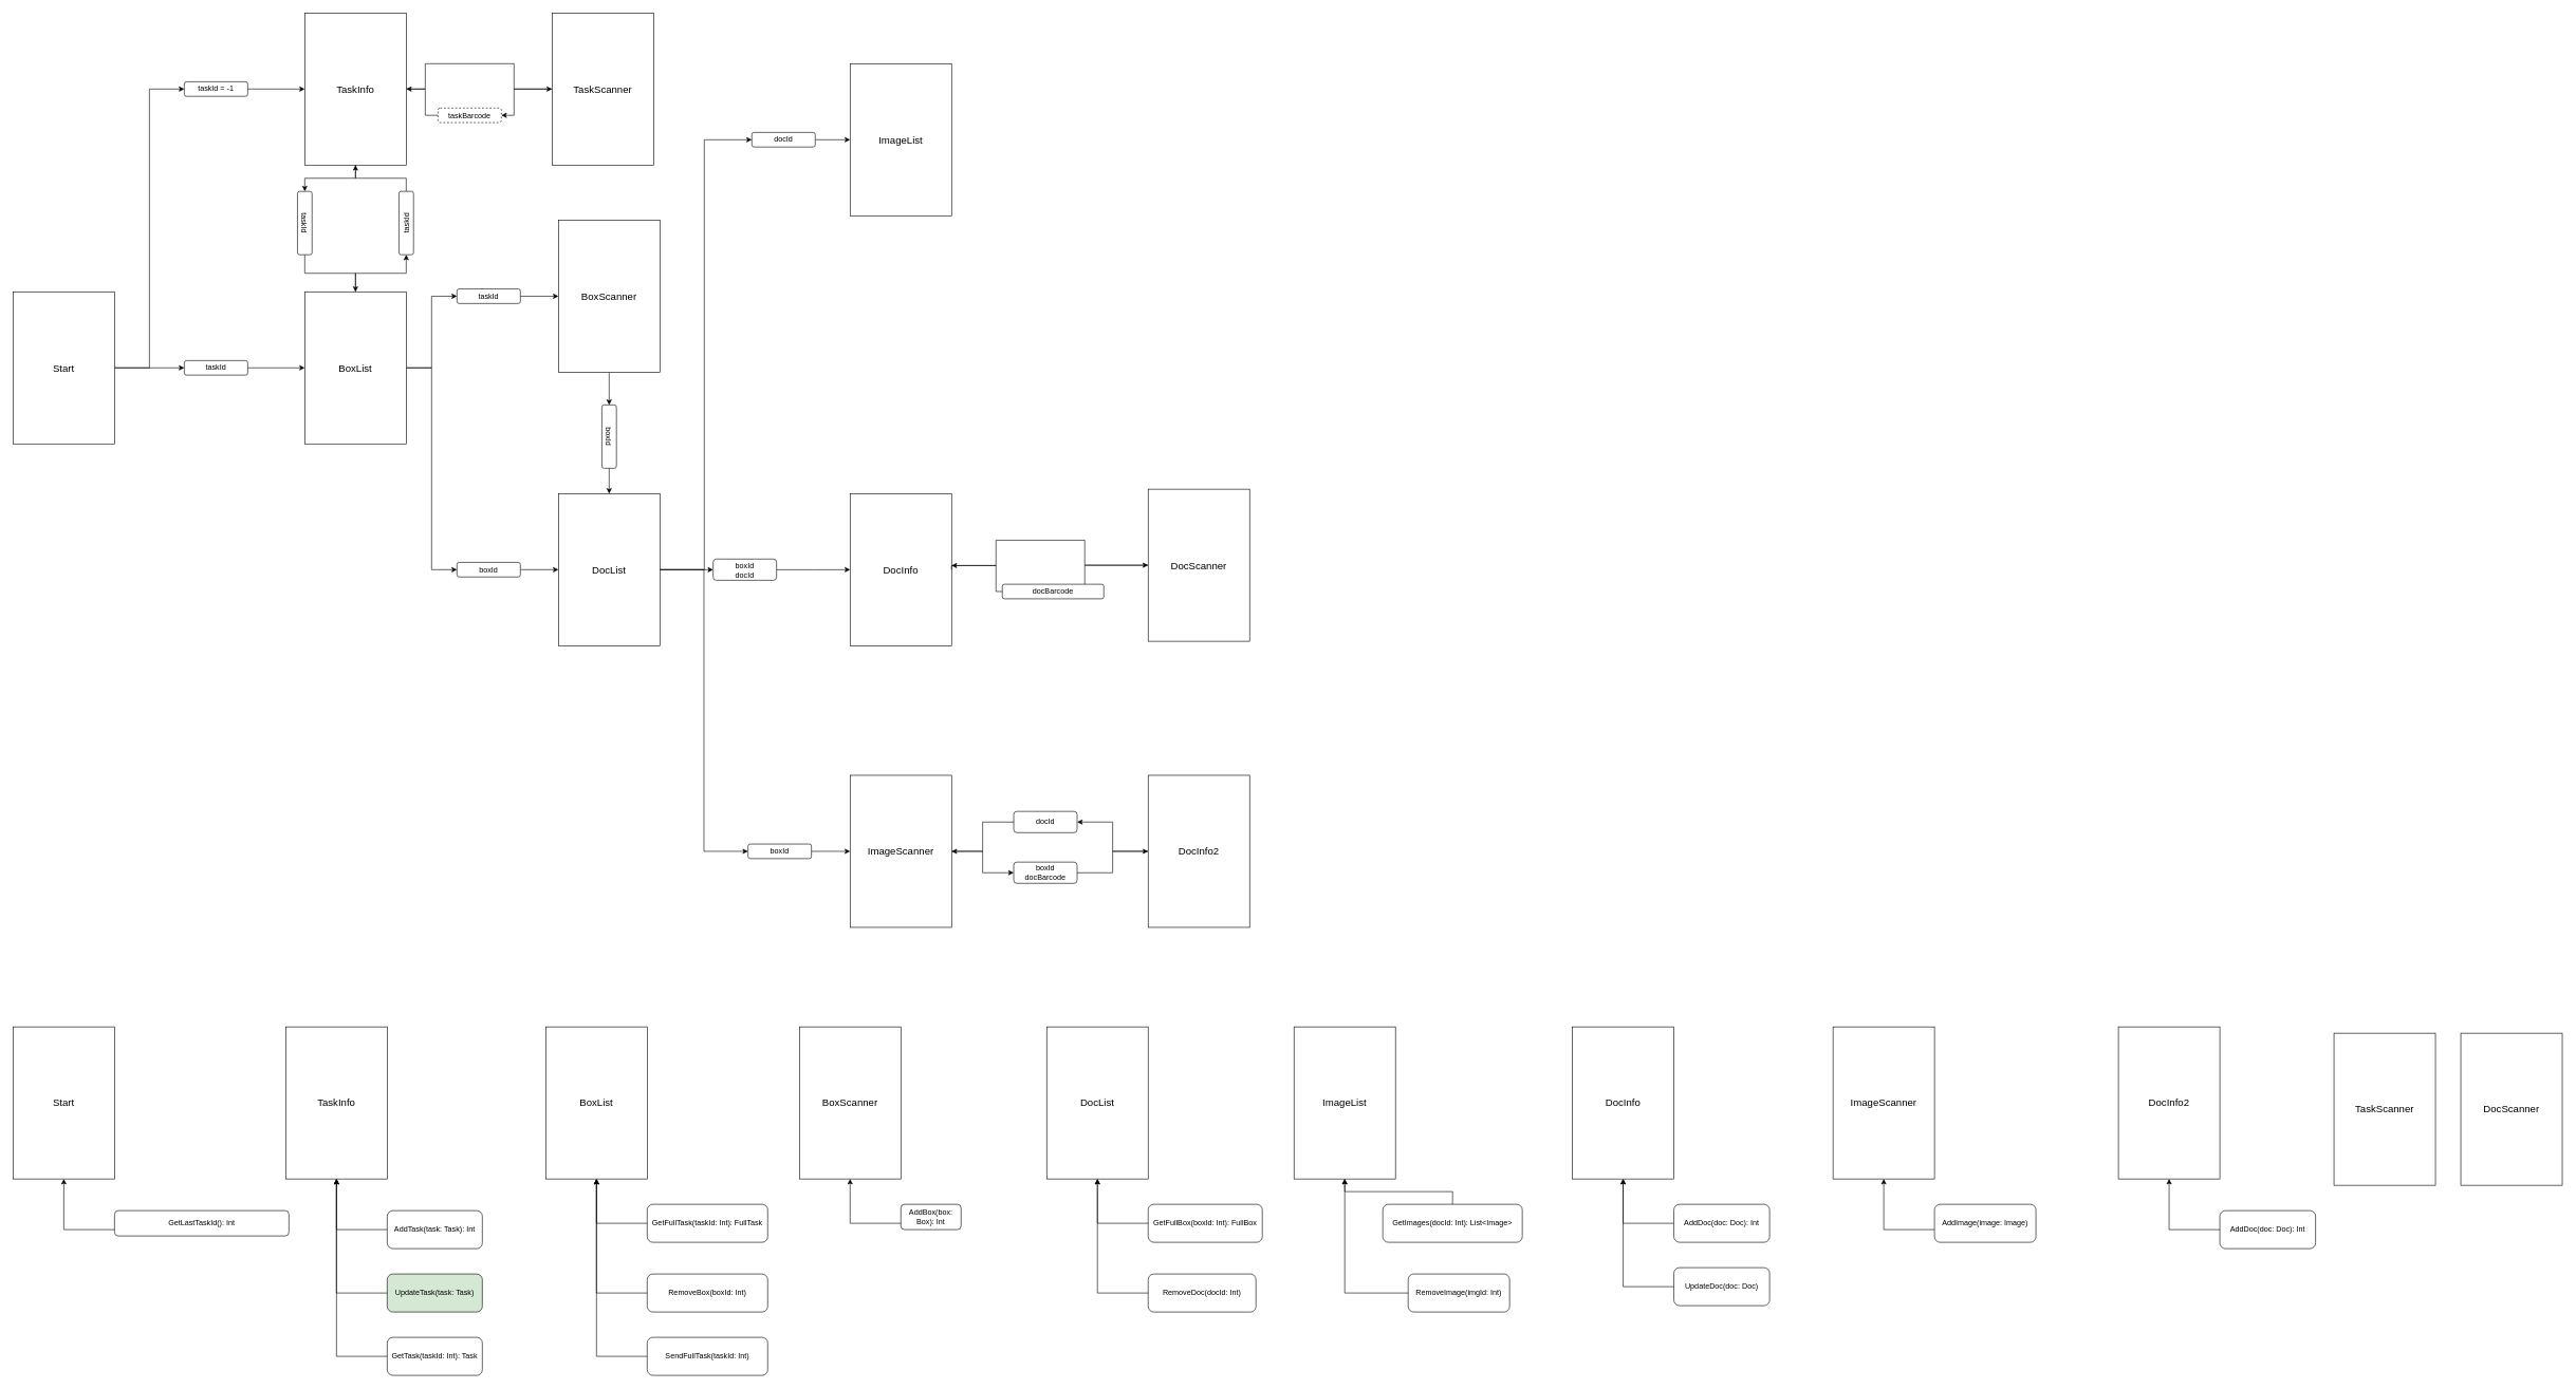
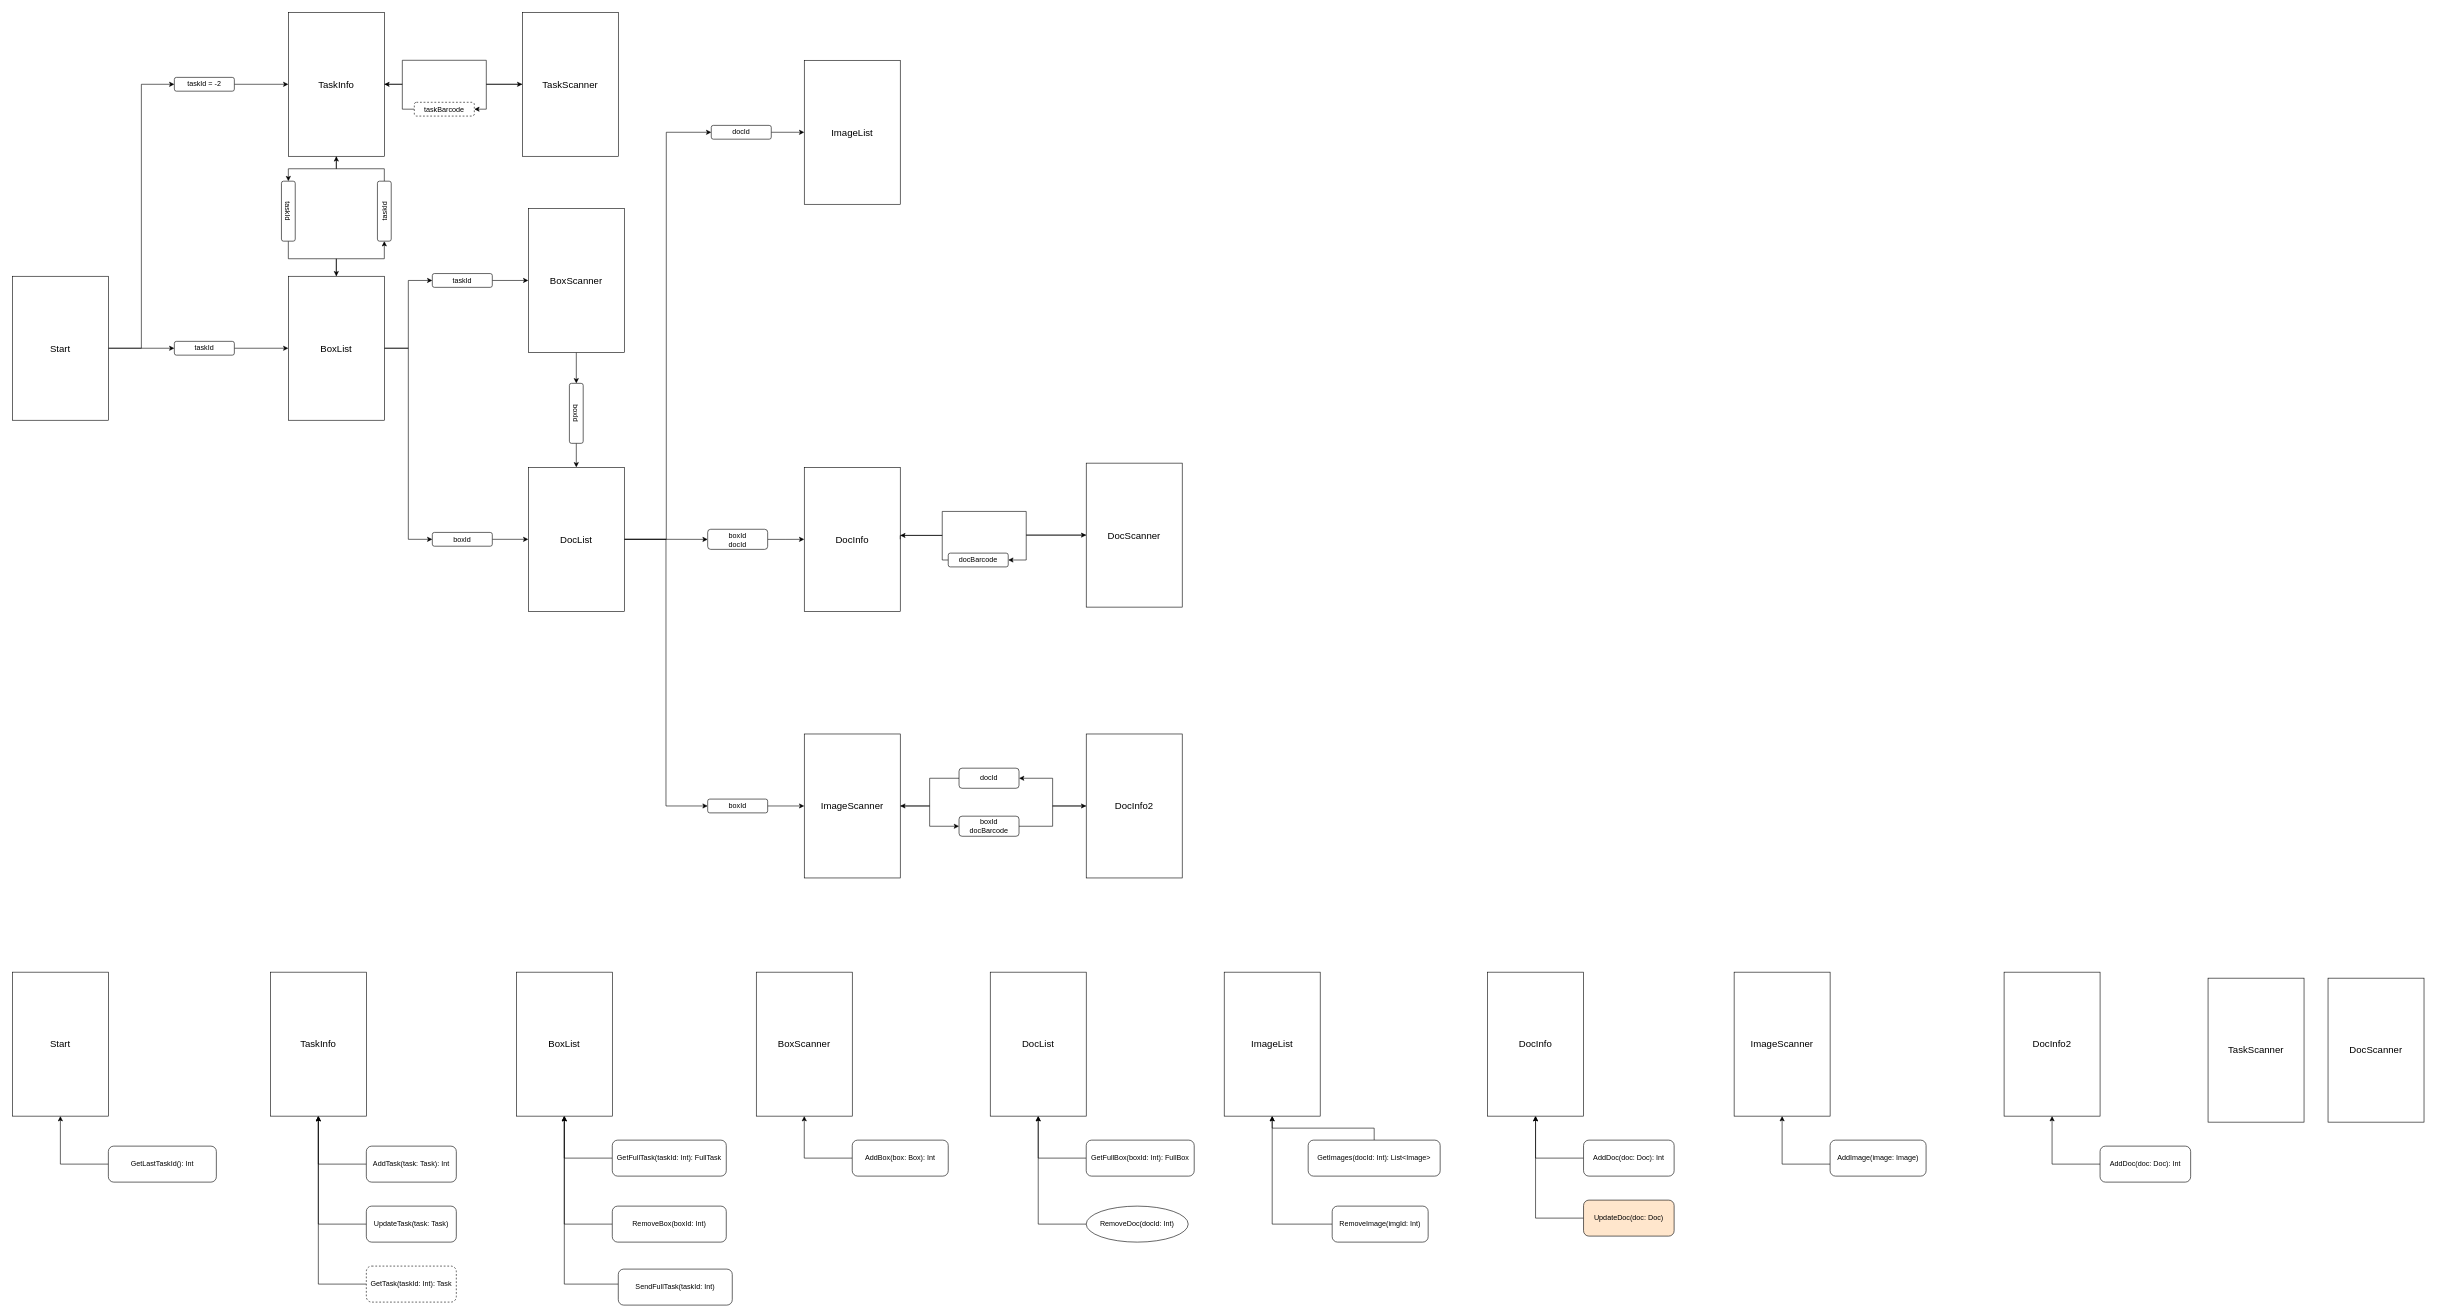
- <mxCell id="15" value="taskId = -1" style="rounded=1;whiteSpace=wrap;html=1;" parent="1" vertex="1"><mxGeometry x="290" y="128.5" width="100" height="23" as="geometry" /></mxCell>
+ <mxCell id="15" value="taskId = -2" style="rounded=1;whiteSpace=wrap;html=1;" parent="1" vertex="1"><mxGeometry x="290" y="128.5" width="100" height="23" as="geometry" /></mxCell>
- <mxCell id="39" value="boxId&lt;br&gt;docId" style="rounded=1;whiteSpace=wrap;html=1;" parent="1" vertex="1"><mxGeometry x="1124" y="881.75" width="100" height="33.5" as="geometry" /></mxCell>
+ <mxCell id="39" value="boxId&lt;br&gt;docId" style="rounded=1;whiteSpace=wrap;html=1;" parent="1" vertex="1"><mxGeometry x="1179" y="881.75" width="100" height="33.5" as="geometry" /></mxCell>
- <mxCell id="44" value="docBarcode" style="rounded=1;whiteSpace=wrap;html=1;" parent="1" vertex="1"><mxGeometry x="1580" y="921.5" width="160" height="23" as="geometry" /></mxCell>
+ <mxCell id="44" value="docBarcode" style="rounded=1;whiteSpace=wrap;html=1;" parent="1" vertex="1"><mxGeometry x="1580" y="921.5" width="100" height="23" as="geometry" /></mxCell>
- <mxCell id="77" value="AddBox(box: Box): Int" style="rounded=1;whiteSpace=wrap;html=1;" parent="1" vertex="1"><mxGeometry x="1420" y="1900" width="95" height="40" as="geometry" /></mxCell>
+ <mxCell id="77" value="AddBox(box: Box): Int" style="rounded=1;whiteSpace=wrap;html=1;" parent="1" vertex="1"><mxGeometry x="1420" y="1900" width="160" height="60" as="geometry" /></mxCell>
- <mxCell id="59" value="GetLastTaskId(): Int" style="rounded=1;whiteSpace=wrap;html=1;" parent="1" vertex="1"><mxGeometry x="180" y="1910" width="275" height="40" as="geometry" /></mxCell>
+ <mxCell id="59" value="GetLastTaskId(): Int" style="rounded=1;whiteSpace=wrap;html=1;" parent="1" vertex="1"><mxGeometry x="180" y="1910" width="180" height="60" as="geometry" /></mxCell>
- <mxCell id="93" value="UpdateDoc(doc: Doc)" style="rounded=1;whiteSpace=wrap;html=1;" parent="1" vertex="1"><mxGeometry x="2639" y="2000" width="151" height="60" as="geometry" /></mxCell>
+ <mxCell id="93" value="UpdateDoc(doc: Doc)" style="rounded=1;whiteSpace=wrap;html=1;fillColor=#ffe6cc;" parent="1" vertex="1"><mxGeometry x="2639" y="2000" width="151" height="60" as="geometry" /></mxCell>
- <mxCell id="64" value="UpdateTask(task: Task)" style="rounded=1;whiteSpace=wrap;html=1;fillColor=#d5e8d4;" parent="1" vertex="1"><mxGeometry x="610" y="2010" width="150" height="60" as="geometry" /></mxCell>
+ <mxCell id="64" value="UpdateTask(task: Task)" style="rounded=1;whiteSpace=wrap;html=1;" parent="1" vertex="1"><mxGeometry x="610" y="2010" width="150" height="60" as="geometry" /></mxCell>
- <mxCell id="82" value="RemoveDoc(docId: Int)" style="rounded=1;whiteSpace=wrap;html=1;" parent="1" vertex="1"><mxGeometry x="1810" y="2010" width="170" height="60" as="geometry" /></mxCell>
+ <mxCell id="82" value="RemoveDoc(docId: Int)" style="ellipse;whiteSpace=wrap;html=1;" parent="1" vertex="1"><mxGeometry x="1810" y="2010" width="170" height="60" as="geometry" /></mxCell>
- <mxCell id="70" value="GetTask(taskId: Int): Task" style="rounded=1;whiteSpace=wrap;html=1;" parent="1" vertex="1"><mxGeometry x="610" y="2110" width="150" height="60" as="geometry" /></mxCell>
+ <mxCell id="70" value="GetTask(taskId: Int): Task" style="rounded=1;whiteSpace=wrap;html=1;dashed=1;" parent="1" vertex="1"><mxGeometry x="610" y="2110" width="150" height="60" as="geometry" /></mxCell>
- <mxCell id="74" value="SendFullTask(taskId: Int)" style="rounded=1;whiteSpace=wrap;html=1;" parent="1" vertex="1"><mxGeometry x="1020" y="2110" width="190" height="60" as="geometry" /></mxCell>
+ <mxCell id="74" value="SendFullTask(taskId: Int)" style="rounded=1;whiteSpace=wrap;html=1;" parent="1" vertex="1"><mxGeometry x="1030" y="2115" width="190" height="60" as="geometry" /></mxCell>
